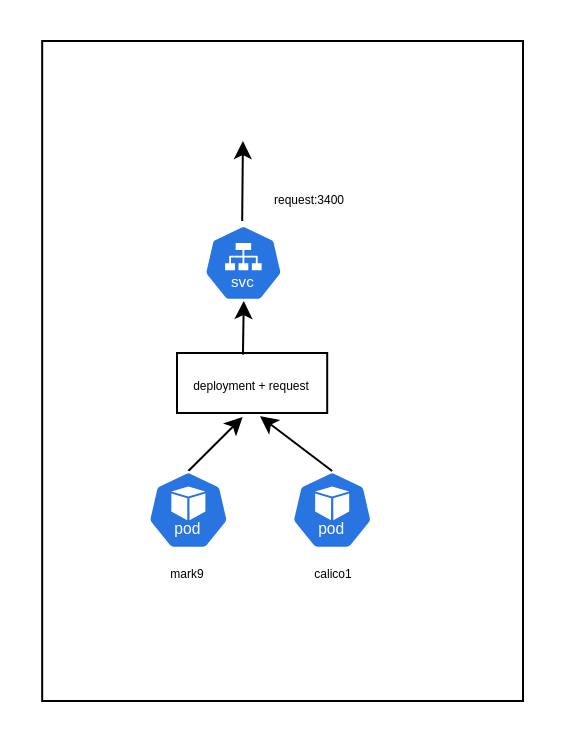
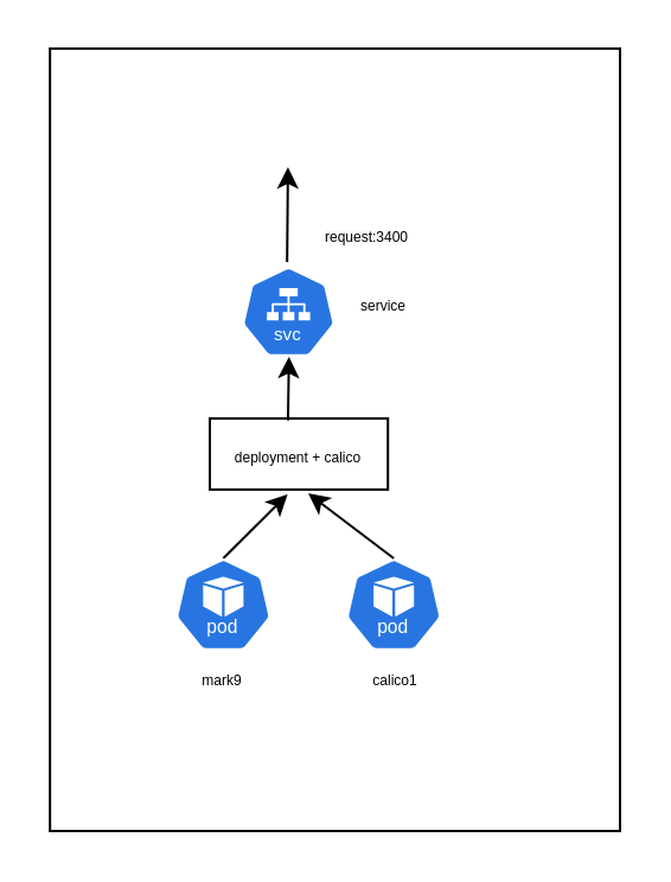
+ <mxCell id="6" value="&lt;font style=&quot;font-size: 6px;&quot;&gt;service&lt;/font&gt;" style="text;html=1;align=center;verticalAlign=middle;resizable=0;points=[];autosize=1;strokeColor=none;fillColor=none;" parent="1" vertex="1"><mxGeometry x="141" y="112" width="40" height="30" as="geometry" /></mxCell>
- <mxCell id="13" value="&lt;font style=&quot;font-size: 6px;&quot;&gt;deployment + request&lt;/font&gt;" style="rounded=0;whiteSpace=wrap;html=1;" vertex="1" parent="1"><mxGeometry x="88" y="176" width="75.1" height="30" as="geometry" /></mxCell>
+ <mxCell id="13" value="&lt;font style=&quot;font-size: 6px;&quot;&gt;deployment + calico&lt;/font&gt;" style="rounded=0;whiteSpace=wrap;html=1;" vertex="1" parent="1"><mxGeometry x="88" y="176" width="75.1" height="30" as="geometry" /></mxCell>
